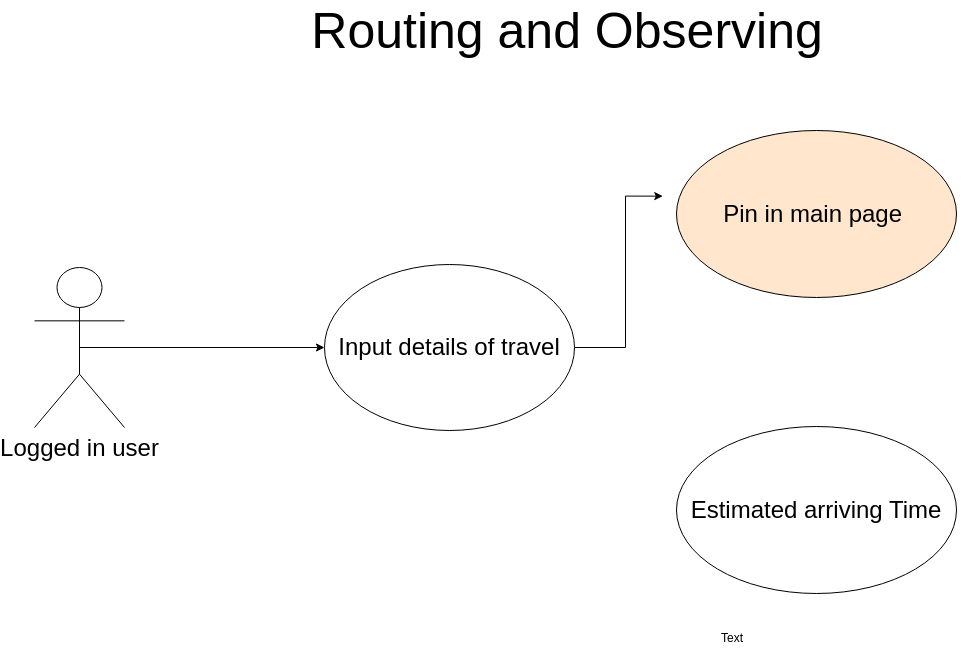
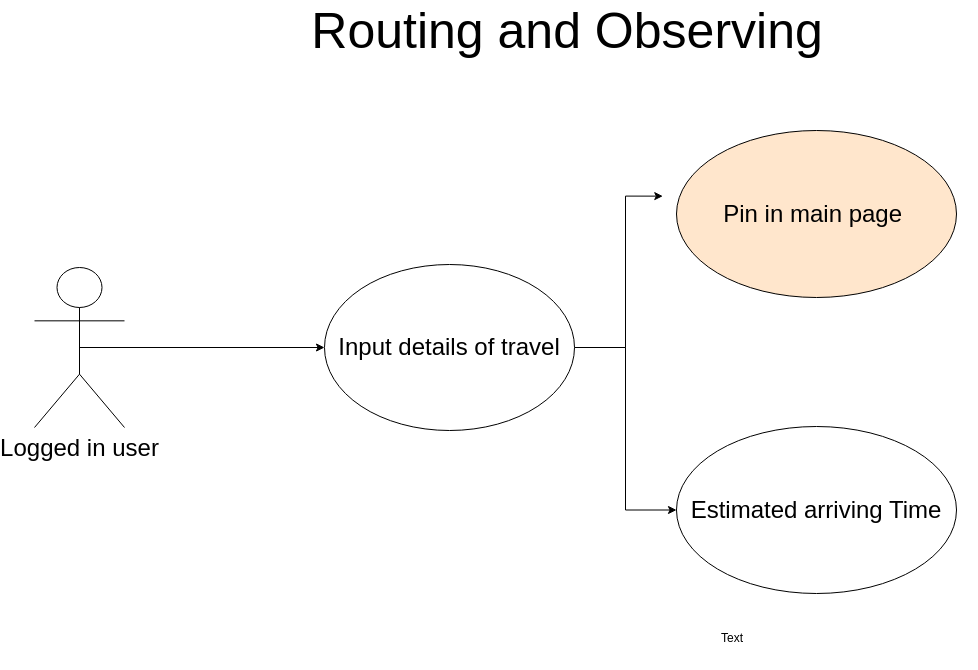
+ <mxCell id="5" style="edgeStyle=orthogonalEdgeStyle;rounded=0;orthogonalLoop=1;jettySize=auto;html=1;exitX=1;exitY=0.5;exitDx=0;exitDy=0;entryX=0;entryY=0.5;entryDx=0;entryDy=0;" edge="1" parent="1" source="6" target="10"><mxGeometry relative="1" as="geometry" /></mxCell>
